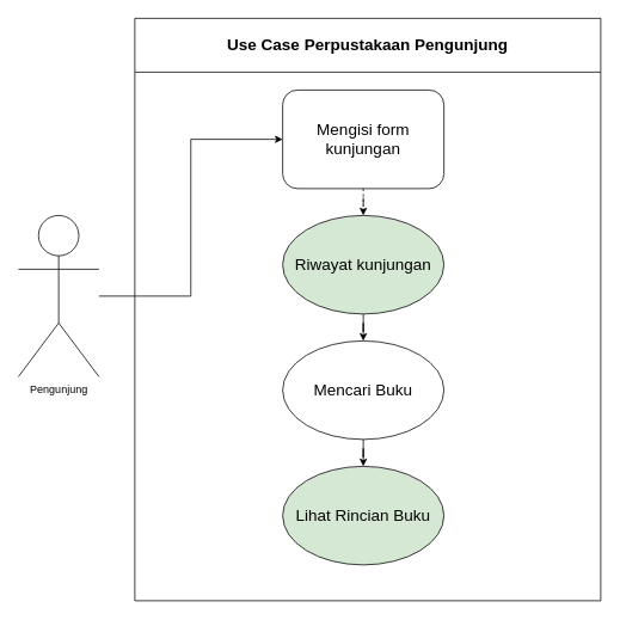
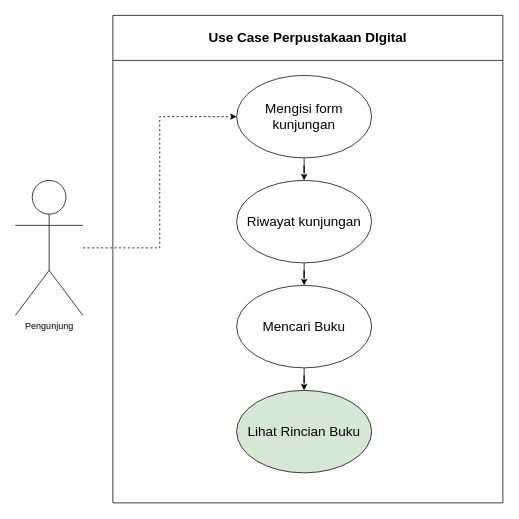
- <mxCell id="11" value="&lt;font style=&quot;font-size: 18px;&quot;&gt;Use Case Perpustakaan Pengunjung&lt;/font&gt;" style="swimlane;whiteSpace=wrap;html=1;startSize=60;" vertex="1" parent="1"><mxGeometry x="150" y="20" width="520" height="650" as="geometry" /></mxCell>
+ <mxCell id="11" value="&lt;font style=&quot;font-size: 18px;&quot;&gt;Use Case Perpustakaan DIgital&lt;/font&gt;" style="swimlane;whiteSpace=wrap;html=1;startSize=60;" vertex="1" parent="1"><mxGeometry x="150" y="20" width="520" height="650" as="geometry" /></mxCell>
- <mxCell id="3" value="&lt;font style=&quot;font-size: 18px;&quot;&gt;Mengisi form kunjungan&lt;/font&gt;" style="whiteSpace=wrap;html=1;rounded=1;" vertex="1" parent="1"><mxGeometry x="315" y="100" width="180" height="110" as="geometry" /></mxCell>
+ <mxCell id="3" value="&lt;font style=&quot;font-size: 18px;&quot;&gt;Mengisi form kunjungan&lt;/font&gt;" style="ellipse;whiteSpace=wrap;html=1;" vertex="1" parent="1"><mxGeometry x="315" y="100" width="180" height="110" as="geometry" /></mxCell>
- <mxCell id="2" value="" style="edgeStyle=orthogonalEdgeStyle;rounded=0;orthogonalLoop=1;jettySize=auto;html=1;dashed=1;" edge="1" parent="1" source="3" target="5"><mxGeometry relative="1" as="geometry" /></mxCell>
+ <mxCell id="2" value="" style="edgeStyle=orthogonalEdgeStyle;rounded=0;orthogonalLoop=1;jettySize=auto;html=1;" edge="1" parent="1" source="3" target="5"><mxGeometry relative="1" as="geometry" /></mxCell>
- <mxCell id="8" style="edgeStyle=orthogonalEdgeStyle;rounded=0;orthogonalLoop=1;jettySize=auto;html=1;entryX=0;entryY=0.5;entryDx=0;entryDy=0;" edge="1" parent="1" source="9" target="3"><mxGeometry relative="1" as="geometry" /></mxCell>
+ <mxCell id="8" style="edgeStyle=orthogonalEdgeStyle;rounded=0;orthogonalLoop=1;jettySize=auto;html=1;entryX=0;entryY=0.5;entryDx=0;entryDy=0;dashed=1;" edge="1" parent="1" source="9" target="3"><mxGeometry relative="1" as="geometry" /></mxCell>
- <mxCell id="5" value="&lt;span style=&quot;font-size: 18px;&quot;&gt;Riwayat kunjungan&lt;/span&gt;" style="ellipse;whiteSpace=wrap;html=1;fillColor=#d5e8d4;" vertex="1" parent="1"><mxGeometry x="315" y="240" width="180" height="110" as="geometry" /></mxCell>
+ <mxCell id="5" value="&lt;span style=&quot;font-size: 18px;&quot;&gt;Riwayat kunjungan&lt;/span&gt;" style="ellipse;whiteSpace=wrap;html=1;" vertex="1" parent="1"><mxGeometry x="315" y="240" width="180" height="110" as="geometry" /></mxCell>
